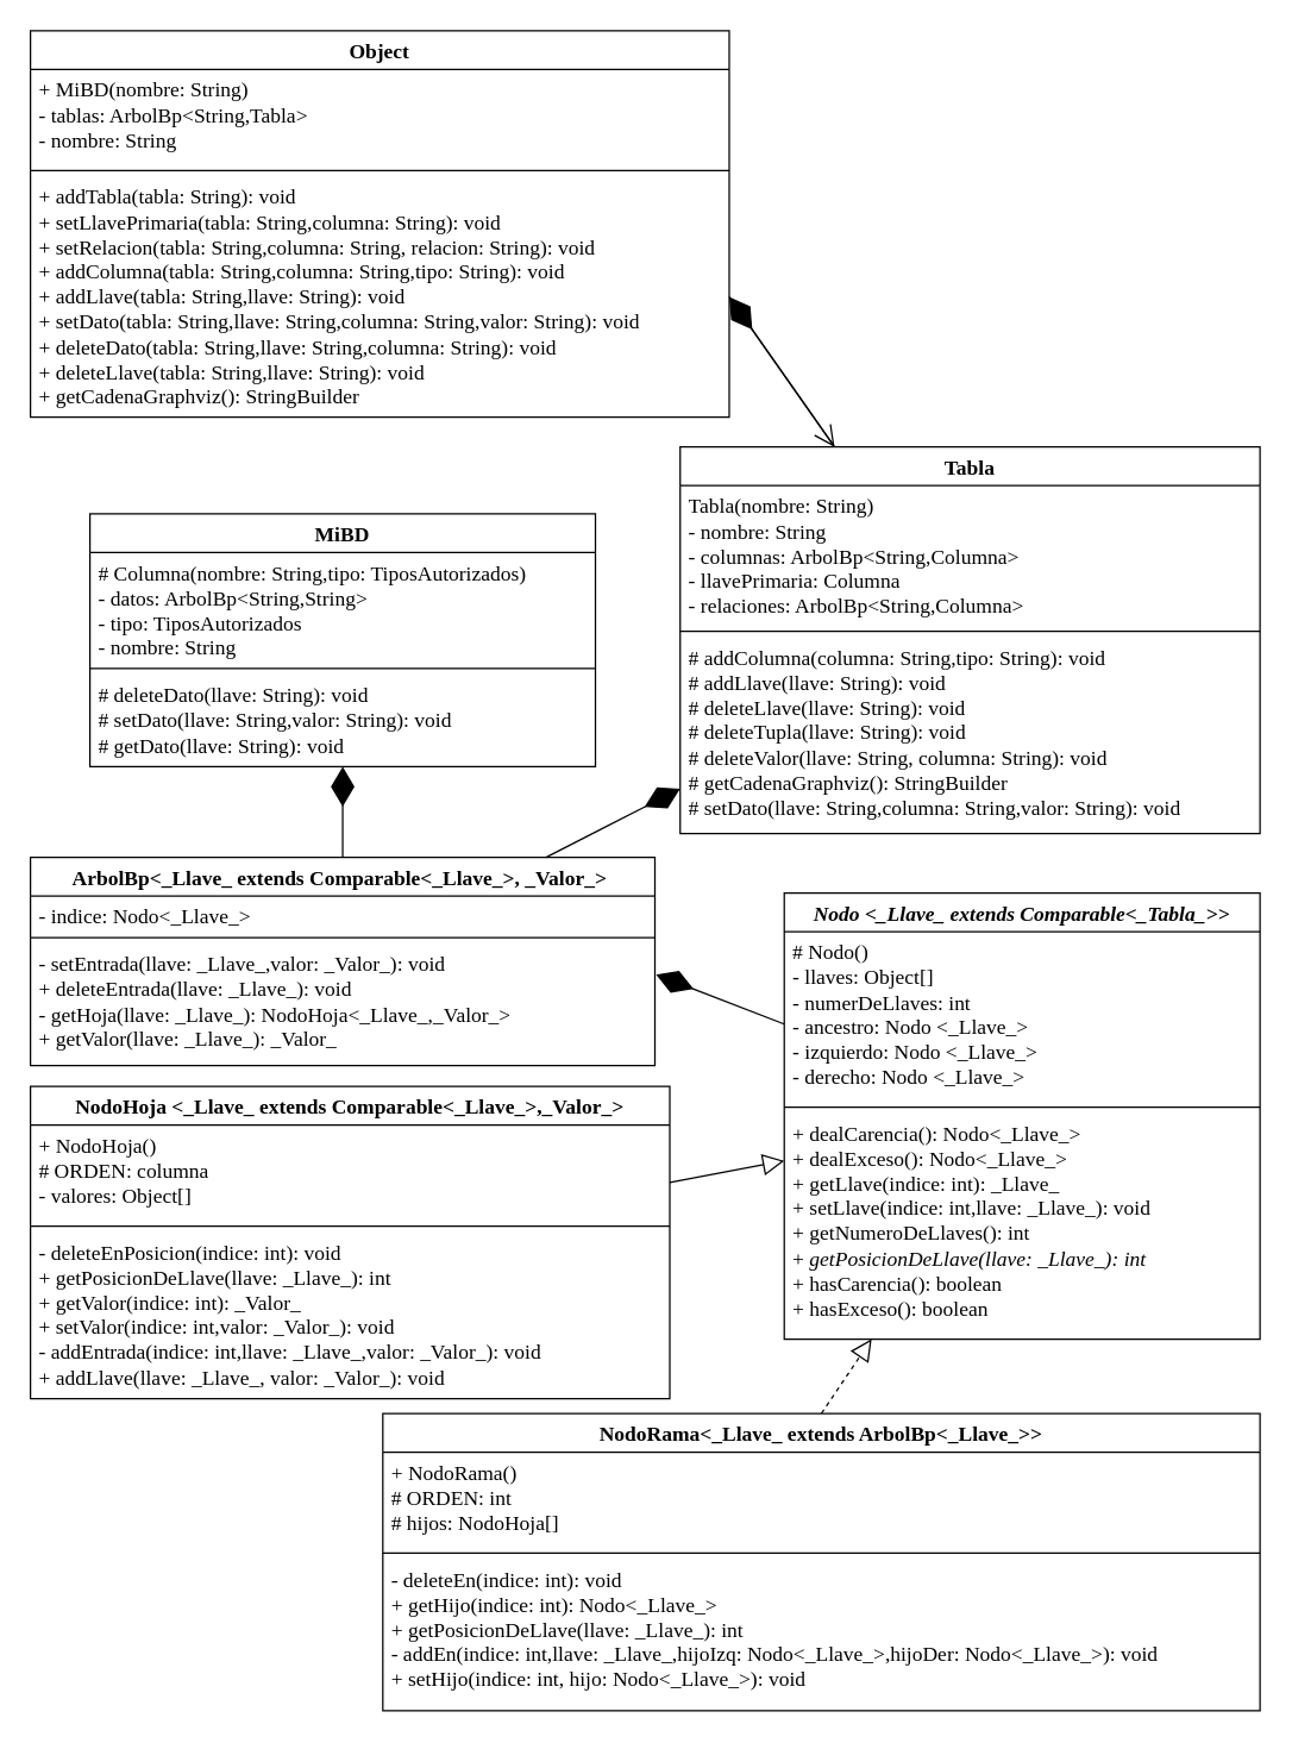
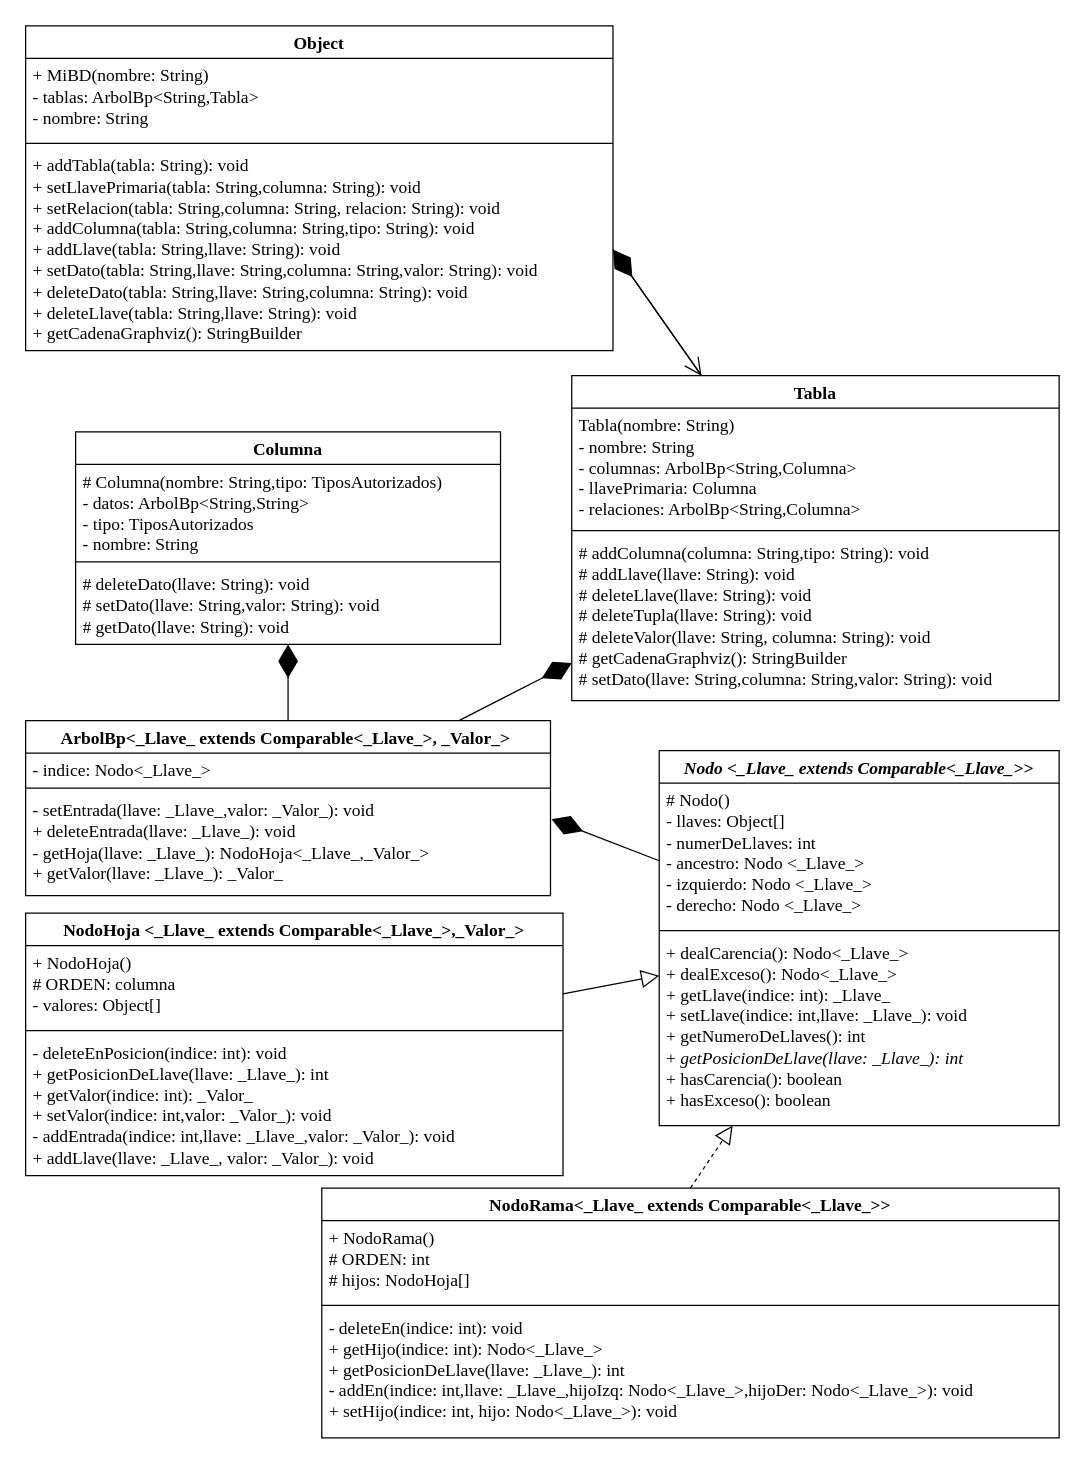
- <mxCell id="21" value="MiBD" style="swimlane;fontStyle=1;align=center;verticalAlign=top;childLayout=stackLayout;horizontal=1;startSize=26;horizontalStack=0;resizeParent=1;resizeParentMax=0;resizeLast=0;collapsible=1;marginBottom=0;whiteSpace=wrap;html=1;fontFamily=Lora;fontSize=14;" parent="1" vertex="1"><mxGeometry x="60" y="345" width="340" height="170" as="geometry" /></mxCell>
+ <mxCell id="21" value="Columna" style="swimlane;fontStyle=1;align=center;verticalAlign=top;childLayout=stackLayout;horizontal=1;startSize=26;horizontalStack=0;resizeParent=1;resizeParentMax=0;resizeLast=0;collapsible=1;marginBottom=0;whiteSpace=wrap;html=1;fontFamily=Lora;fontSize=14;" parent="1" vertex="1"><mxGeometry x="60" y="345" width="340" height="170" as="geometry" /></mxCell>
- <mxCell id="2" value="&lt;i style=&quot;font-size: 14px;&quot;&gt;Nodo &amp;lt;_Llave_ extends Comparable&amp;lt;_Tabla_&amp;gt;&amp;gt;&lt;/i&gt;" style="swimlane;fontStyle=1;align=center;verticalAlign=top;childLayout=stackLayout;horizontal=1;startSize=26;horizontalStack=0;resizeParent=1;resizeParentMax=0;resizeLast=0;collapsible=1;marginBottom=0;whiteSpace=wrap;html=1;fontSize=14;fontFamily=Lora;" parent="1" vertex="1"><mxGeometry x="527" y="600" width="320" height="300" as="geometry" /></mxCell>
+ <mxCell id="2" value="&lt;i style=&quot;font-size: 14px;&quot;&gt;Nodo &amp;lt;_Llave_ extends Comparable&amp;lt;_Llave_&amp;gt;&amp;gt;&lt;/i&gt;" style="swimlane;fontStyle=1;align=center;verticalAlign=top;childLayout=stackLayout;horizontal=1;startSize=26;horizontalStack=0;resizeParent=1;resizeParentMax=0;resizeLast=0;collapsible=1;marginBottom=0;whiteSpace=wrap;html=1;fontSize=14;fontFamily=Lora;" parent="1" vertex="1"><mxGeometry x="527" y="600" width="320" height="300" as="geometry" /></mxCell>
- <mxCell id="10" value="&lt;div style=&quot;font-size: 14px;&quot;&gt;NodoRama&amp;lt;_Llave_ extends ArbolBp&amp;lt;_Llave_&amp;gt;&amp;gt;&lt;/div&gt;" style="swimlane;fontStyle=1;align=center;verticalAlign=top;childLayout=stackLayout;horizontal=1;startSize=26;horizontalStack=0;resizeParent=1;resizeParentMax=0;resizeLast=0;collapsible=1;marginBottom=0;whiteSpace=wrap;html=1;fontSize=14;fontFamily=Lora;" parent="1" vertex="1"><mxGeometry x="257" y="950" width="590" height="200" as="geometry" /></mxCell>
+ <mxCell id="10" value="&lt;div style=&quot;font-size: 14px;&quot;&gt;NodoRama&amp;lt;_Llave_ extends Comparable&amp;lt;_Llave_&amp;gt;&amp;gt;&lt;/div&gt;" style="swimlane;fontStyle=1;align=center;verticalAlign=top;childLayout=stackLayout;horizontal=1;startSize=26;horizontalStack=0;resizeParent=1;resizeParentMax=0;resizeLast=0;collapsible=1;marginBottom=0;whiteSpace=wrap;html=1;fontSize=14;fontFamily=Lora;" parent="1" vertex="1"><mxGeometry x="257" y="950" width="590" height="200" as="geometry" /></mxCell>
